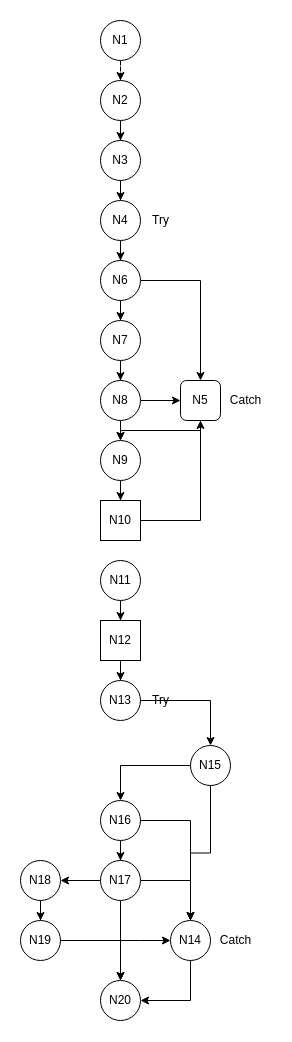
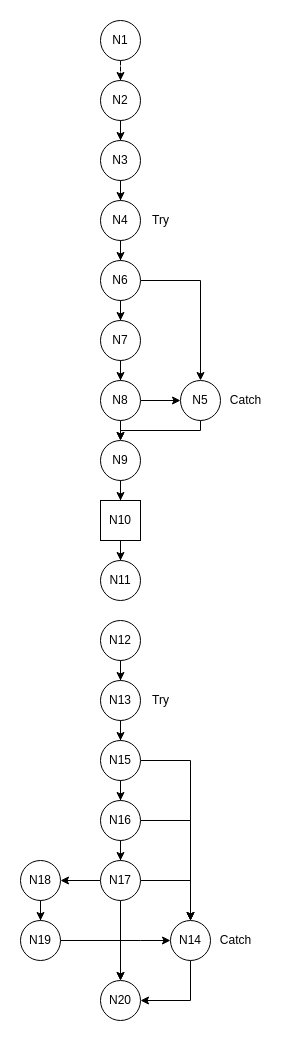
- <mxCell id="11" value="N5" style="whiteSpace=wrap;html=1;aspect=fixed;rounded=1;" vertex="1" parent="1"><mxGeometry x="180" y="380" width="40" height="40" as="geometry" /></mxCell>
+ <mxCell id="11" value="N5" style="ellipse;whiteSpace=wrap;html=1;aspect=fixed;" vertex="1" parent="1"><mxGeometry x="180" y="380" width="40" height="40" as="geometry" /></mxCell>
- <mxCell id="22" style="edgeStyle=orthogonalEdgeStyle;rounded=0;orthogonalLoop=1;jettySize=auto;html=1;" edge="1" parent="1" source="23" target="11"><mxGeometry relative="1" as="geometry" /></mxCell>
+ <mxCell id="22" style="edgeStyle=orthogonalEdgeStyle;rounded=0;orthogonalLoop=1;jettySize=auto;html=1;" edge="1" parent="1" source="23" target="25"><mxGeometry relative="1" as="geometry" /></mxCell>
- <mxCell id="24" style="edgeStyle=orthogonalEdgeStyle;rounded=0;orthogonalLoop=1;jettySize=auto;html=1;" edge="1" parent="1" source="25" target="27"><mxGeometry relative="1" as="geometry" /></mxCell>
- <mxCell id="27" value="N12" style="whiteSpace=wrap;html=1;aspect=fixed;rounded=0;" vertex="1" parent="1"><mxGeometry x="100" y="620" width="40" height="40" as="geometry" /></mxCell>
+ <mxCell id="27" value="N12" style="ellipse;whiteSpace=wrap;html=1;aspect=fixed;" vertex="1" parent="1"><mxGeometry x="100" y="620" width="40" height="40" as="geometry" /></mxCell>
- <mxCell id="34" value="N15" style="ellipse;whiteSpace=wrap;html=1;aspect=fixed;" vertex="1" parent="1"><mxGeometry x="190" y="745" width="40" height="40" as="geometry" /></mxCell>
+ <mxCell id="34" value="N15" style="ellipse;whiteSpace=wrap;html=1;aspect=fixed;" vertex="1" parent="1"><mxGeometry x="100" y="740" width="40" height="40" as="geometry" /></mxCell>
